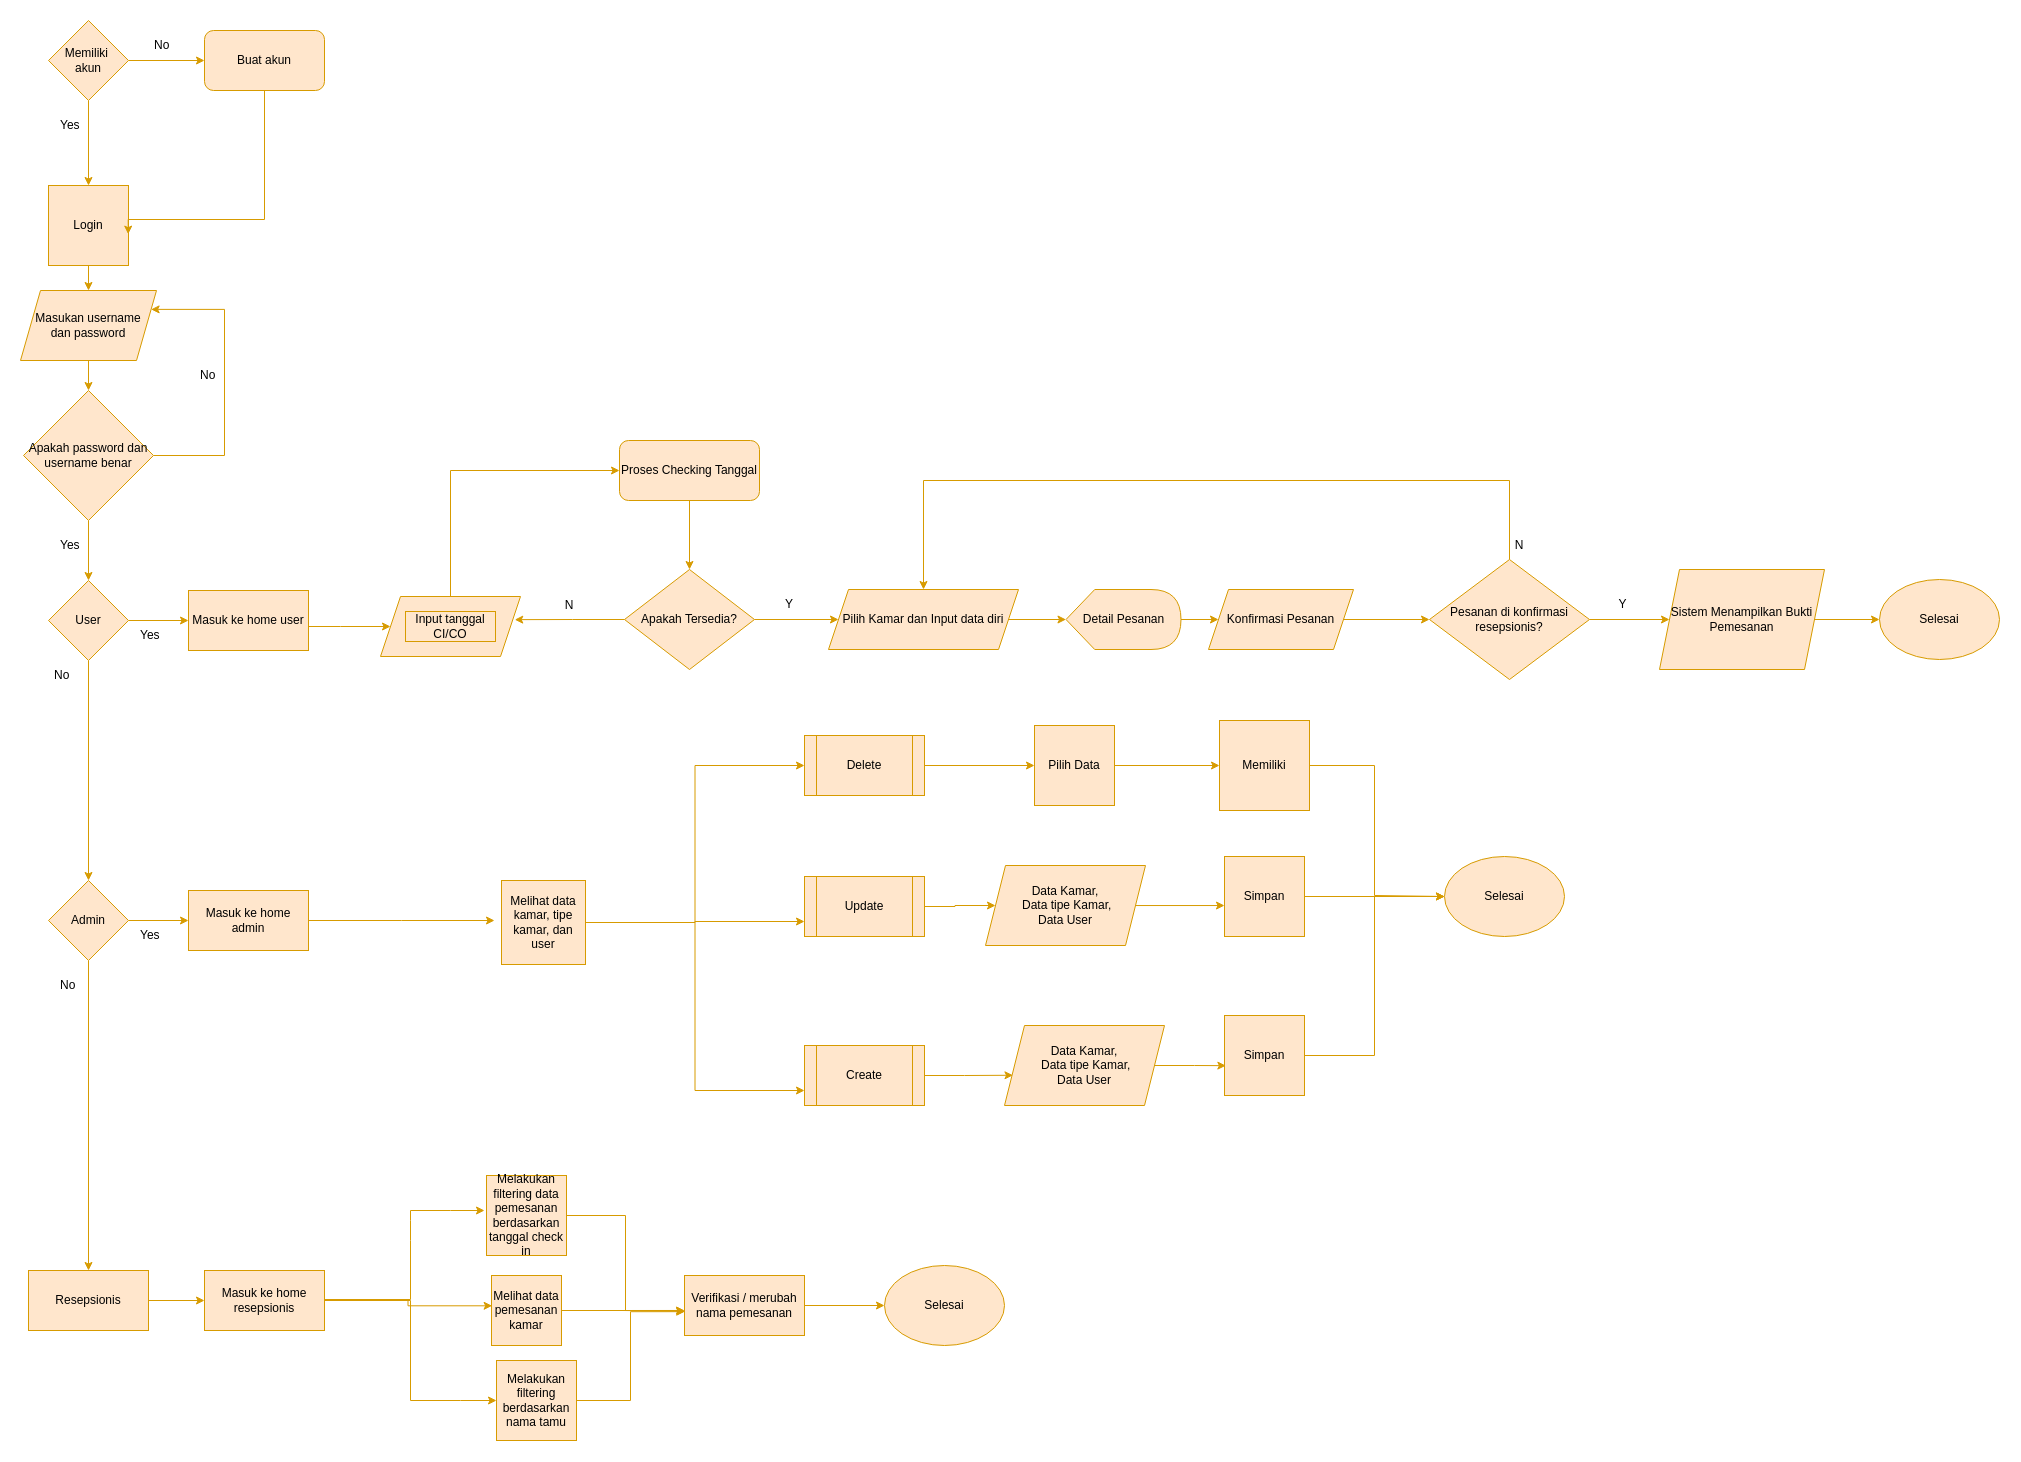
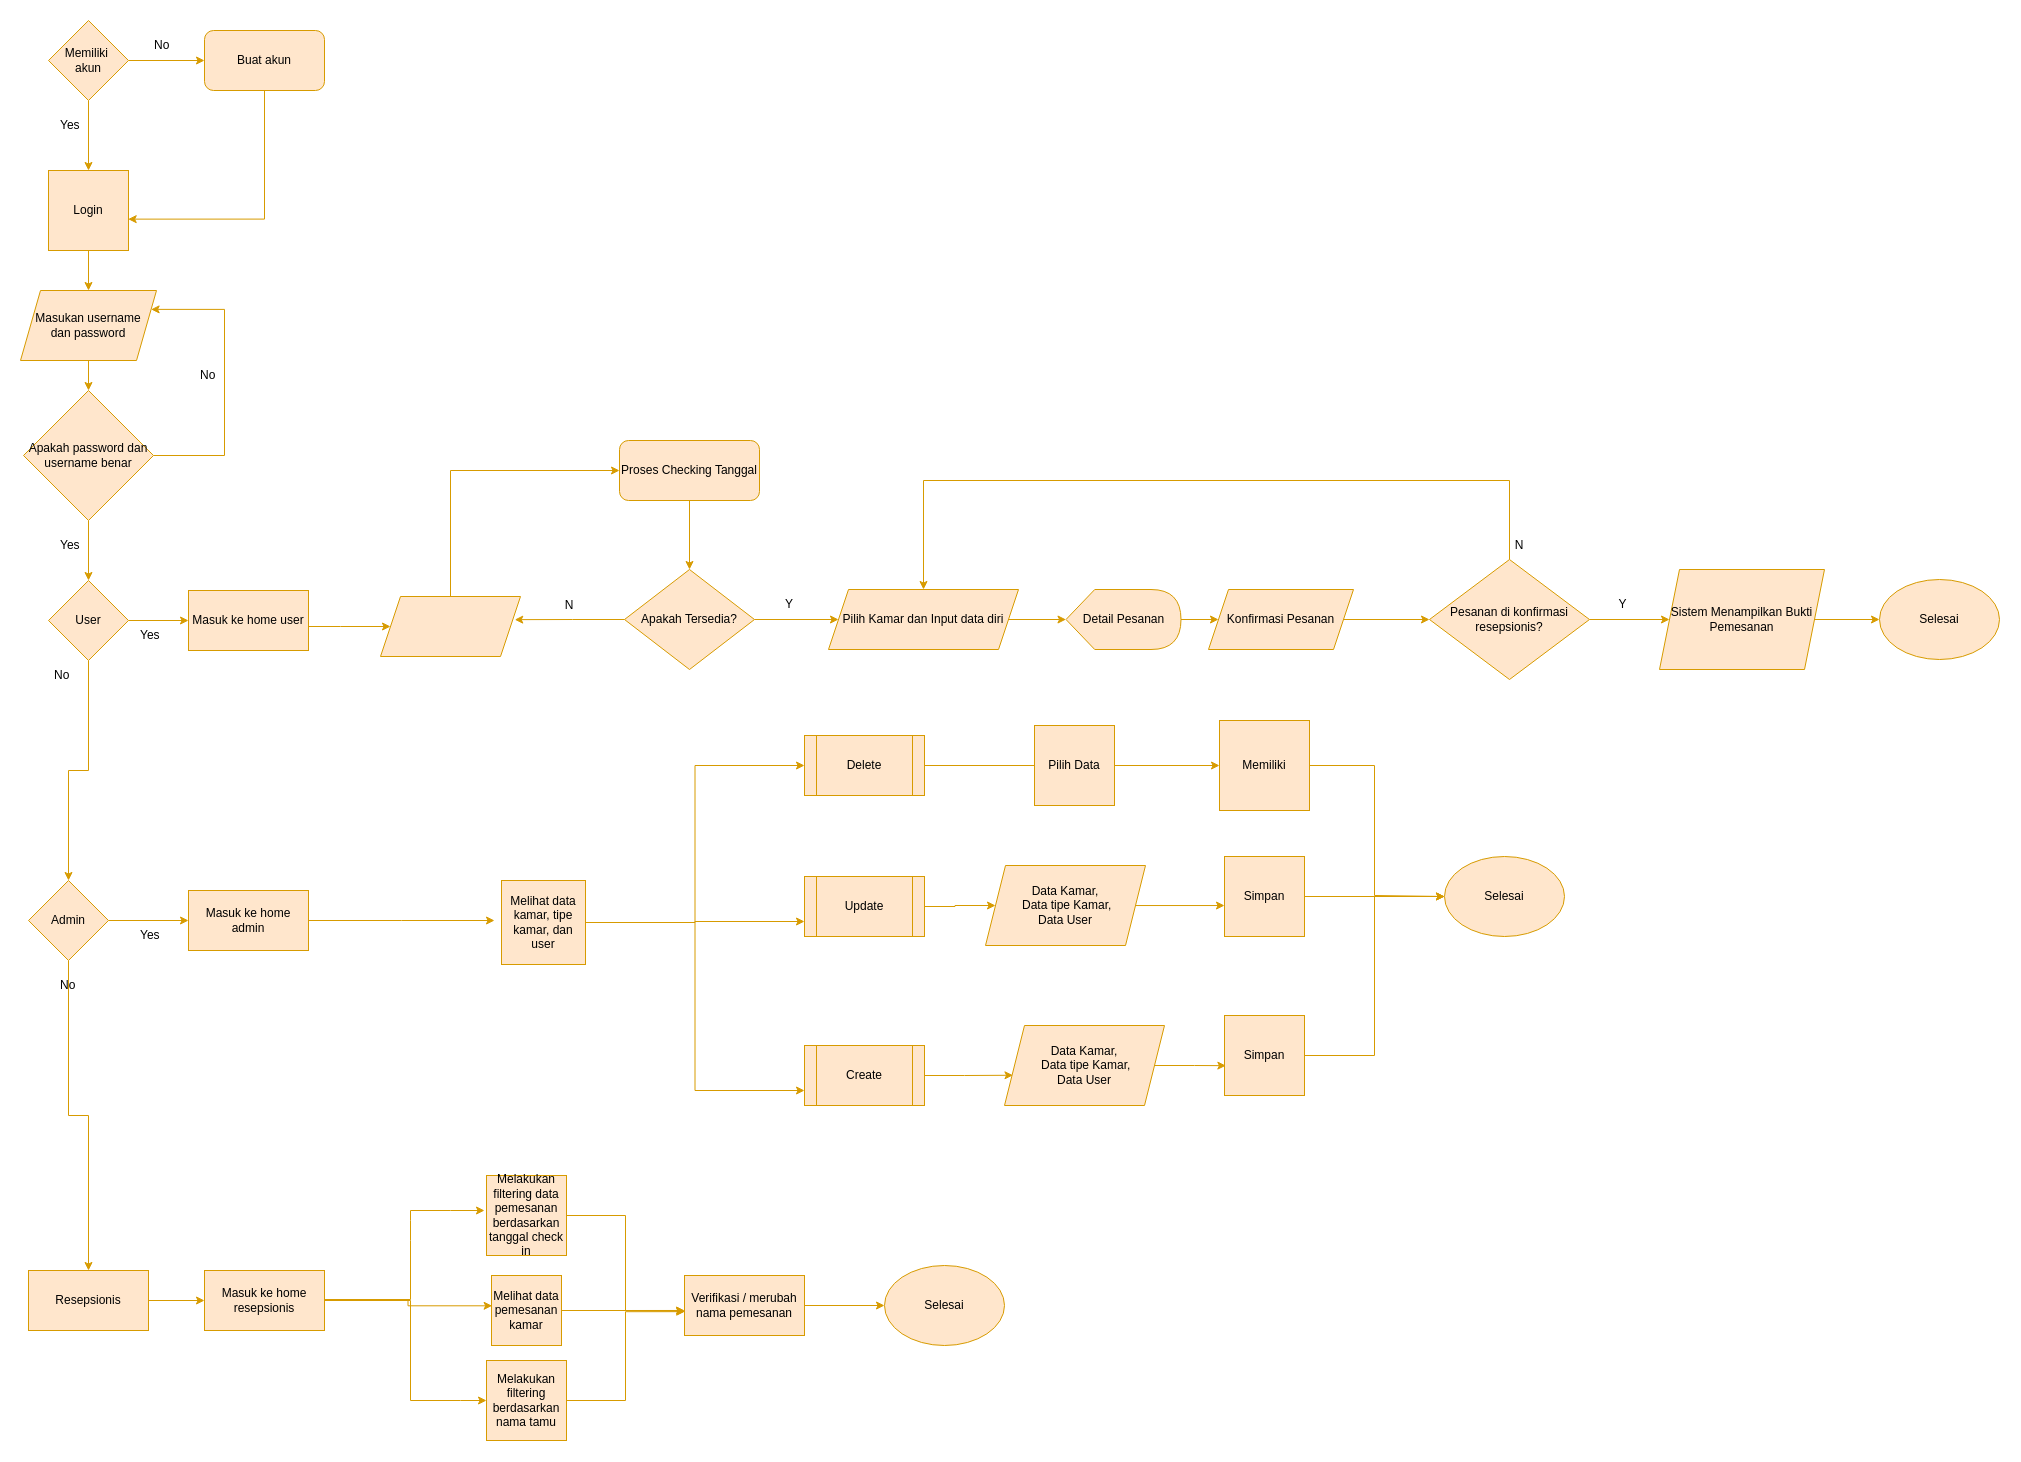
- <mxCell id="6" value="Login" style="whiteSpace=wrap;html=1;aspect=fixed;fillColor=#ffe6cc;strokeColor=#d79b00;" vertex="1" parent="1"><mxGeometry x="48" y="185" width="80" height="80" as="geometry" /></mxCell>
+ <mxCell id="6" value="Login" style="whiteSpace=wrap;html=1;aspect=fixed;fillColor=#ffe6cc;strokeColor=#d79b00;" vertex="1" parent="1"><mxGeometry x="48" y="170" width="80" height="80" as="geometry" /></mxCell>
- <mxCell id="71" value="Input tanggal CI/CO" style="text;html=1;strokeColor=#d79b00;fillColor=#ffe6cc;align=center;verticalAlign=middle;whiteSpace=wrap;rounded=0;" vertex="1" parent="1"><mxGeometry x="405" y="611" width="90" height="30" as="geometry" /></mxCell>
- <mxCell id="53" style="edgeStyle=orthogonalEdgeStyle;rounded=0;orthogonalLoop=1;jettySize=auto;html=1;fillColor=#ffe6cc;strokeColor=#d79b00;" edge="1" parent="1" source="54" target="60"><mxGeometry relative="1" as="geometry" /></mxCell>
+ <mxCell id="53" style="edgeStyle=orthogonalEdgeStyle;rounded=0;orthogonalLoop=1;jettySize=auto;html=1;fillColor=#ffe6cc;strokeColor=#d79b00;endArrow=none;" edge="1" parent="1" source="54" target="60"><mxGeometry relative="1" as="geometry" /></mxCell>
- <mxCell id="22" value="Admin" style="rhombus;whiteSpace=wrap;html=1;fillColor=#ffe6cc;strokeColor=#d79b00;" vertex="1" parent="1"><mxGeometry x="48" y="880" width="80" height="80" as="geometry" /></mxCell>
+ <mxCell id="22" value="Admin" style="rhombus;whiteSpace=wrap;html=1;fillColor=#ffe6cc;strokeColor=#d79b00;" vertex="1" parent="1"><mxGeometry x="28" y="880" width="80" height="80" as="geometry" /></mxCell>
- <mxCell id="42" value="Melakukan filtering berdasarkan nama tamu" style="whiteSpace=wrap;html=1;aspect=fixed;fillColor=#ffe6cc;strokeColor=#d79b00;" vertex="1" parent="1"><mxGeometry x="496" y="1360" width="80" height="80" as="geometry" /></mxCell>
+ <mxCell id="42" value="Melakukan filtering berdasarkan nama tamu" style="whiteSpace=wrap;html=1;aspect=fixed;fillColor=#ffe6cc;strokeColor=#d79b00;" vertex="1" parent="1"><mxGeometry x="486" y="1360" width="80" height="80" as="geometry" /></mxCell>
